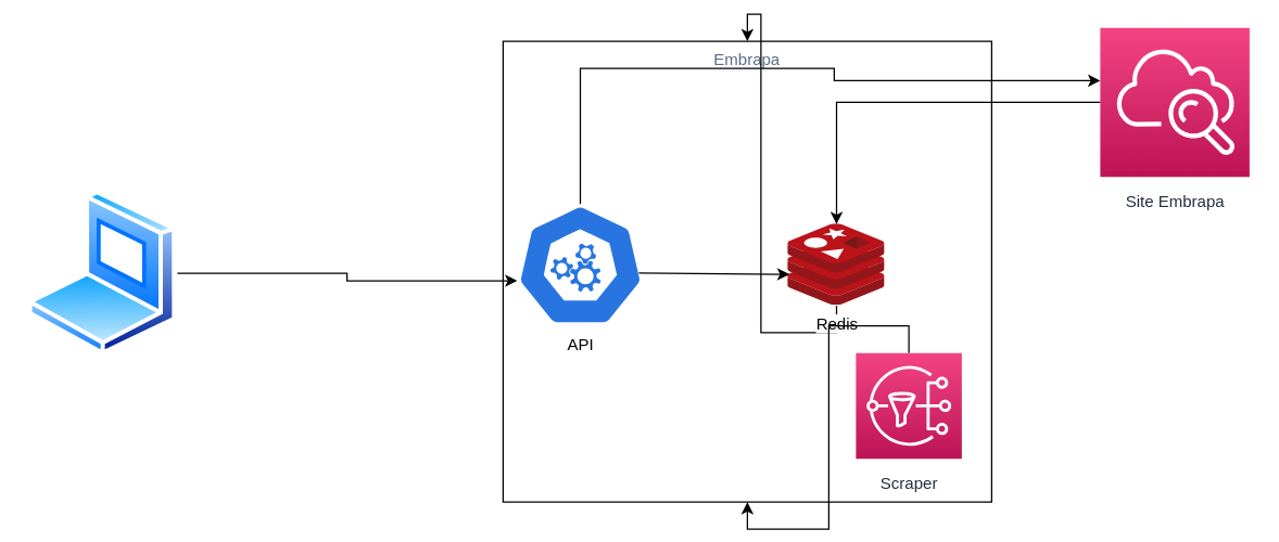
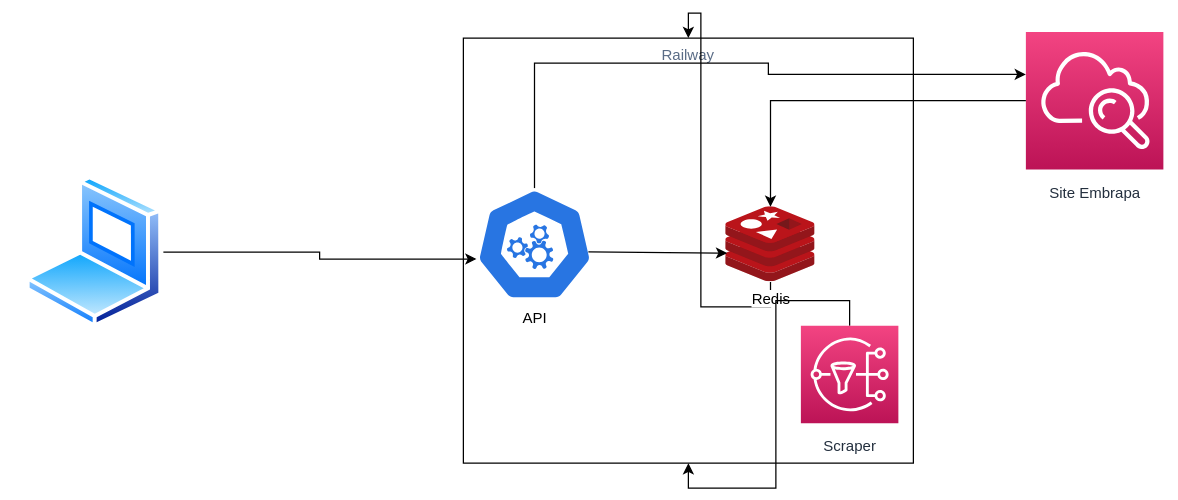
- <mxCell id="3" value=" Embrapa" style="fillColor=default;strokeColor=default;verticalAlign=top;fontStyle=0;fontColor=#5A6C86;whiteSpace=wrap;html=1;" vertex="1" parent="1"><mxGeometry x="370" y="30" width="360" height="340" as="geometry" /></mxCell>
+ <mxCell id="3" value=" Railway" style="fillColor=default;strokeColor=default;verticalAlign=top;fontStyle=0;fontColor=#5A6C86;whiteSpace=wrap;html=1;" vertex="1" parent="1"><mxGeometry x="370" y="30" width="360" height="340" as="geometry" /></mxCell>
- <mxCell id="2" value="Site Embrapa" style="outlineConnect=0;fontColor=#232F3E;gradientColor=#F34482;gradientDirection=north;fillColor=#BC1356;strokeColor=#ffffff;dashed=0;verticalLabelPosition=bottom;verticalAlign=top;align=center;html=1;fontSize=12;fontStyle=0;aspect=fixed;shape=mxgraph.aws4.resourceIcon;resIcon=mxgraph.aws4.cloudwatch;labelBackgroundColor=#ffffff;spacingTop=5;" parent="1" vertex="1"><mxGeometry x="810" y="20" width="110" height="110" as="geometry" /></mxCell>
+ <mxCell id="2" value="Site Embrapa" style="outlineConnect=0;fontColor=#232F3E;gradientColor=#F34482;gradientDirection=north;fillColor=#BC1356;strokeColor=#ffffff;dashed=0;verticalLabelPosition=bottom;verticalAlign=top;align=center;html=1;fontSize=12;fontStyle=0;aspect=fixed;shape=mxgraph.aws4.resourceIcon;resIcon=mxgraph.aws4.cloudwatch;labelBackgroundColor=#ffffff;spacingTop=5;" parent="1" vertex="1"><mxGeometry x="820" y="25" width="110" height="110" as="geometry" /></mxCell>
- <mxCell id="12" value="Scraper        " style="outlineConnect=0;fontColor=#232F3E;gradientColor=#F34482;gradientDirection=north;fillColor=#BC1356;strokeColor=#ffffff;dashed=0;verticalLabelPosition=bottom;verticalAlign=top;align=center;html=1;fontSize=12;fontStyle=0;aspect=fixed;shape=mxgraph.aws4.resourceIcon;resIcon=mxgraph.aws4.sns;labelBackgroundColor=#ffffff;spacingTop=5;" vertex="1" parent="1"><mxGeometry x="630" y="260" width="78" height="78" as="geometry" /></mxCell>
+ <mxCell id="12" value="Scraper        " style="outlineConnect=0;fontColor=#232F3E;gradientColor=#F34482;gradientDirection=north;fillColor=#BC1356;strokeColor=#ffffff;dashed=0;verticalLabelPosition=bottom;verticalAlign=top;align=center;html=1;fontSize=12;fontStyle=0;aspect=fixed;shape=mxgraph.aws4.resourceIcon;resIcon=mxgraph.aws4.sns;labelBackgroundColor=#ffffff;spacingTop=5;" vertex="1" parent="1"><mxGeometry x="640" y="260" width="78" height="78" as="geometry" /></mxCell>
